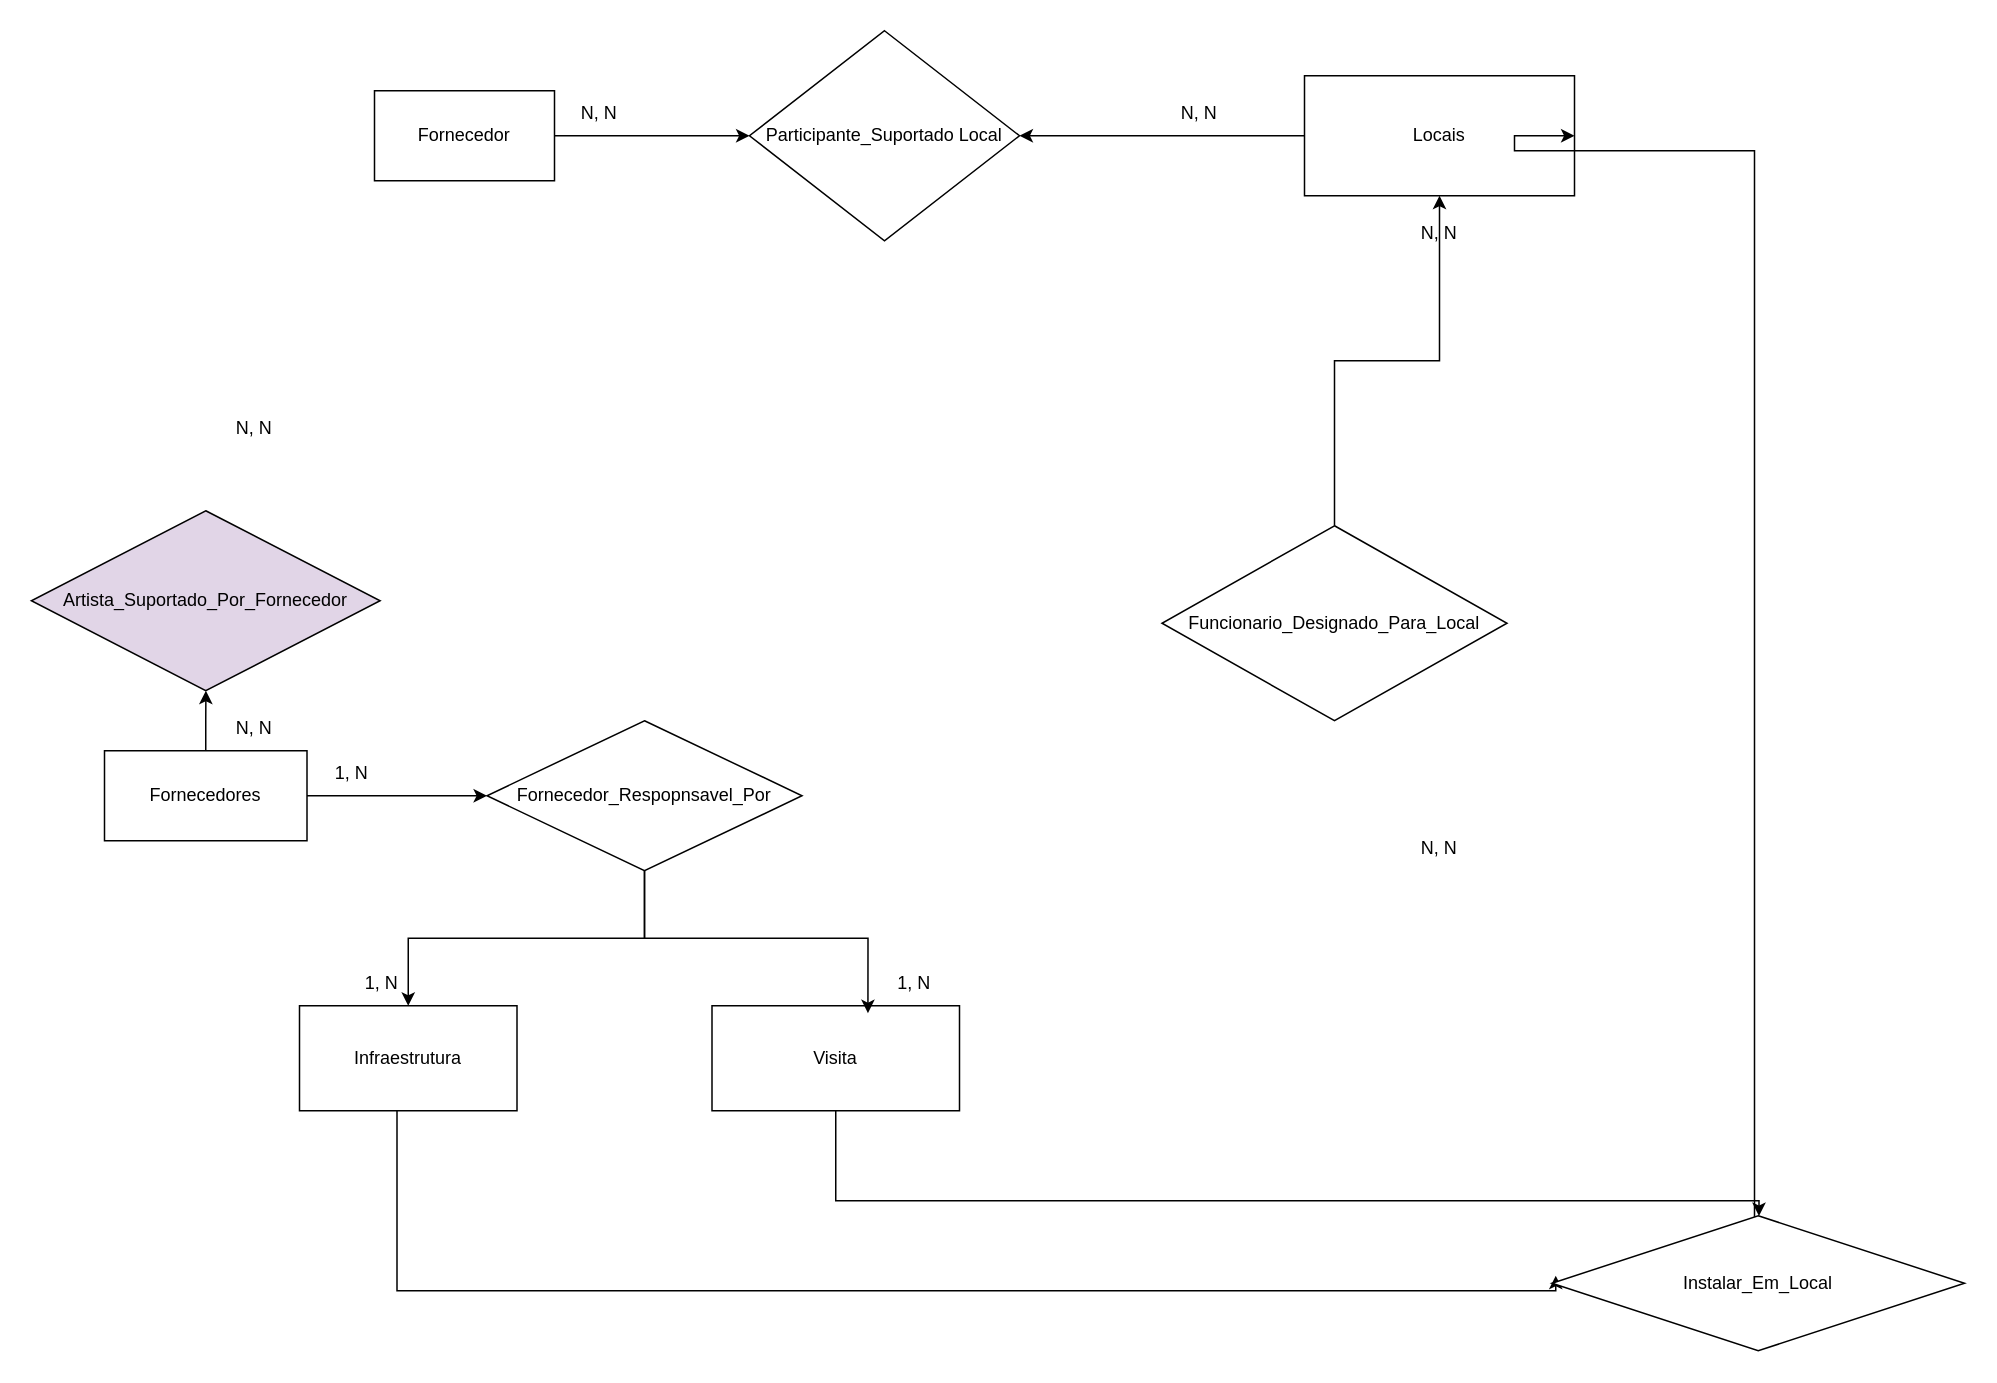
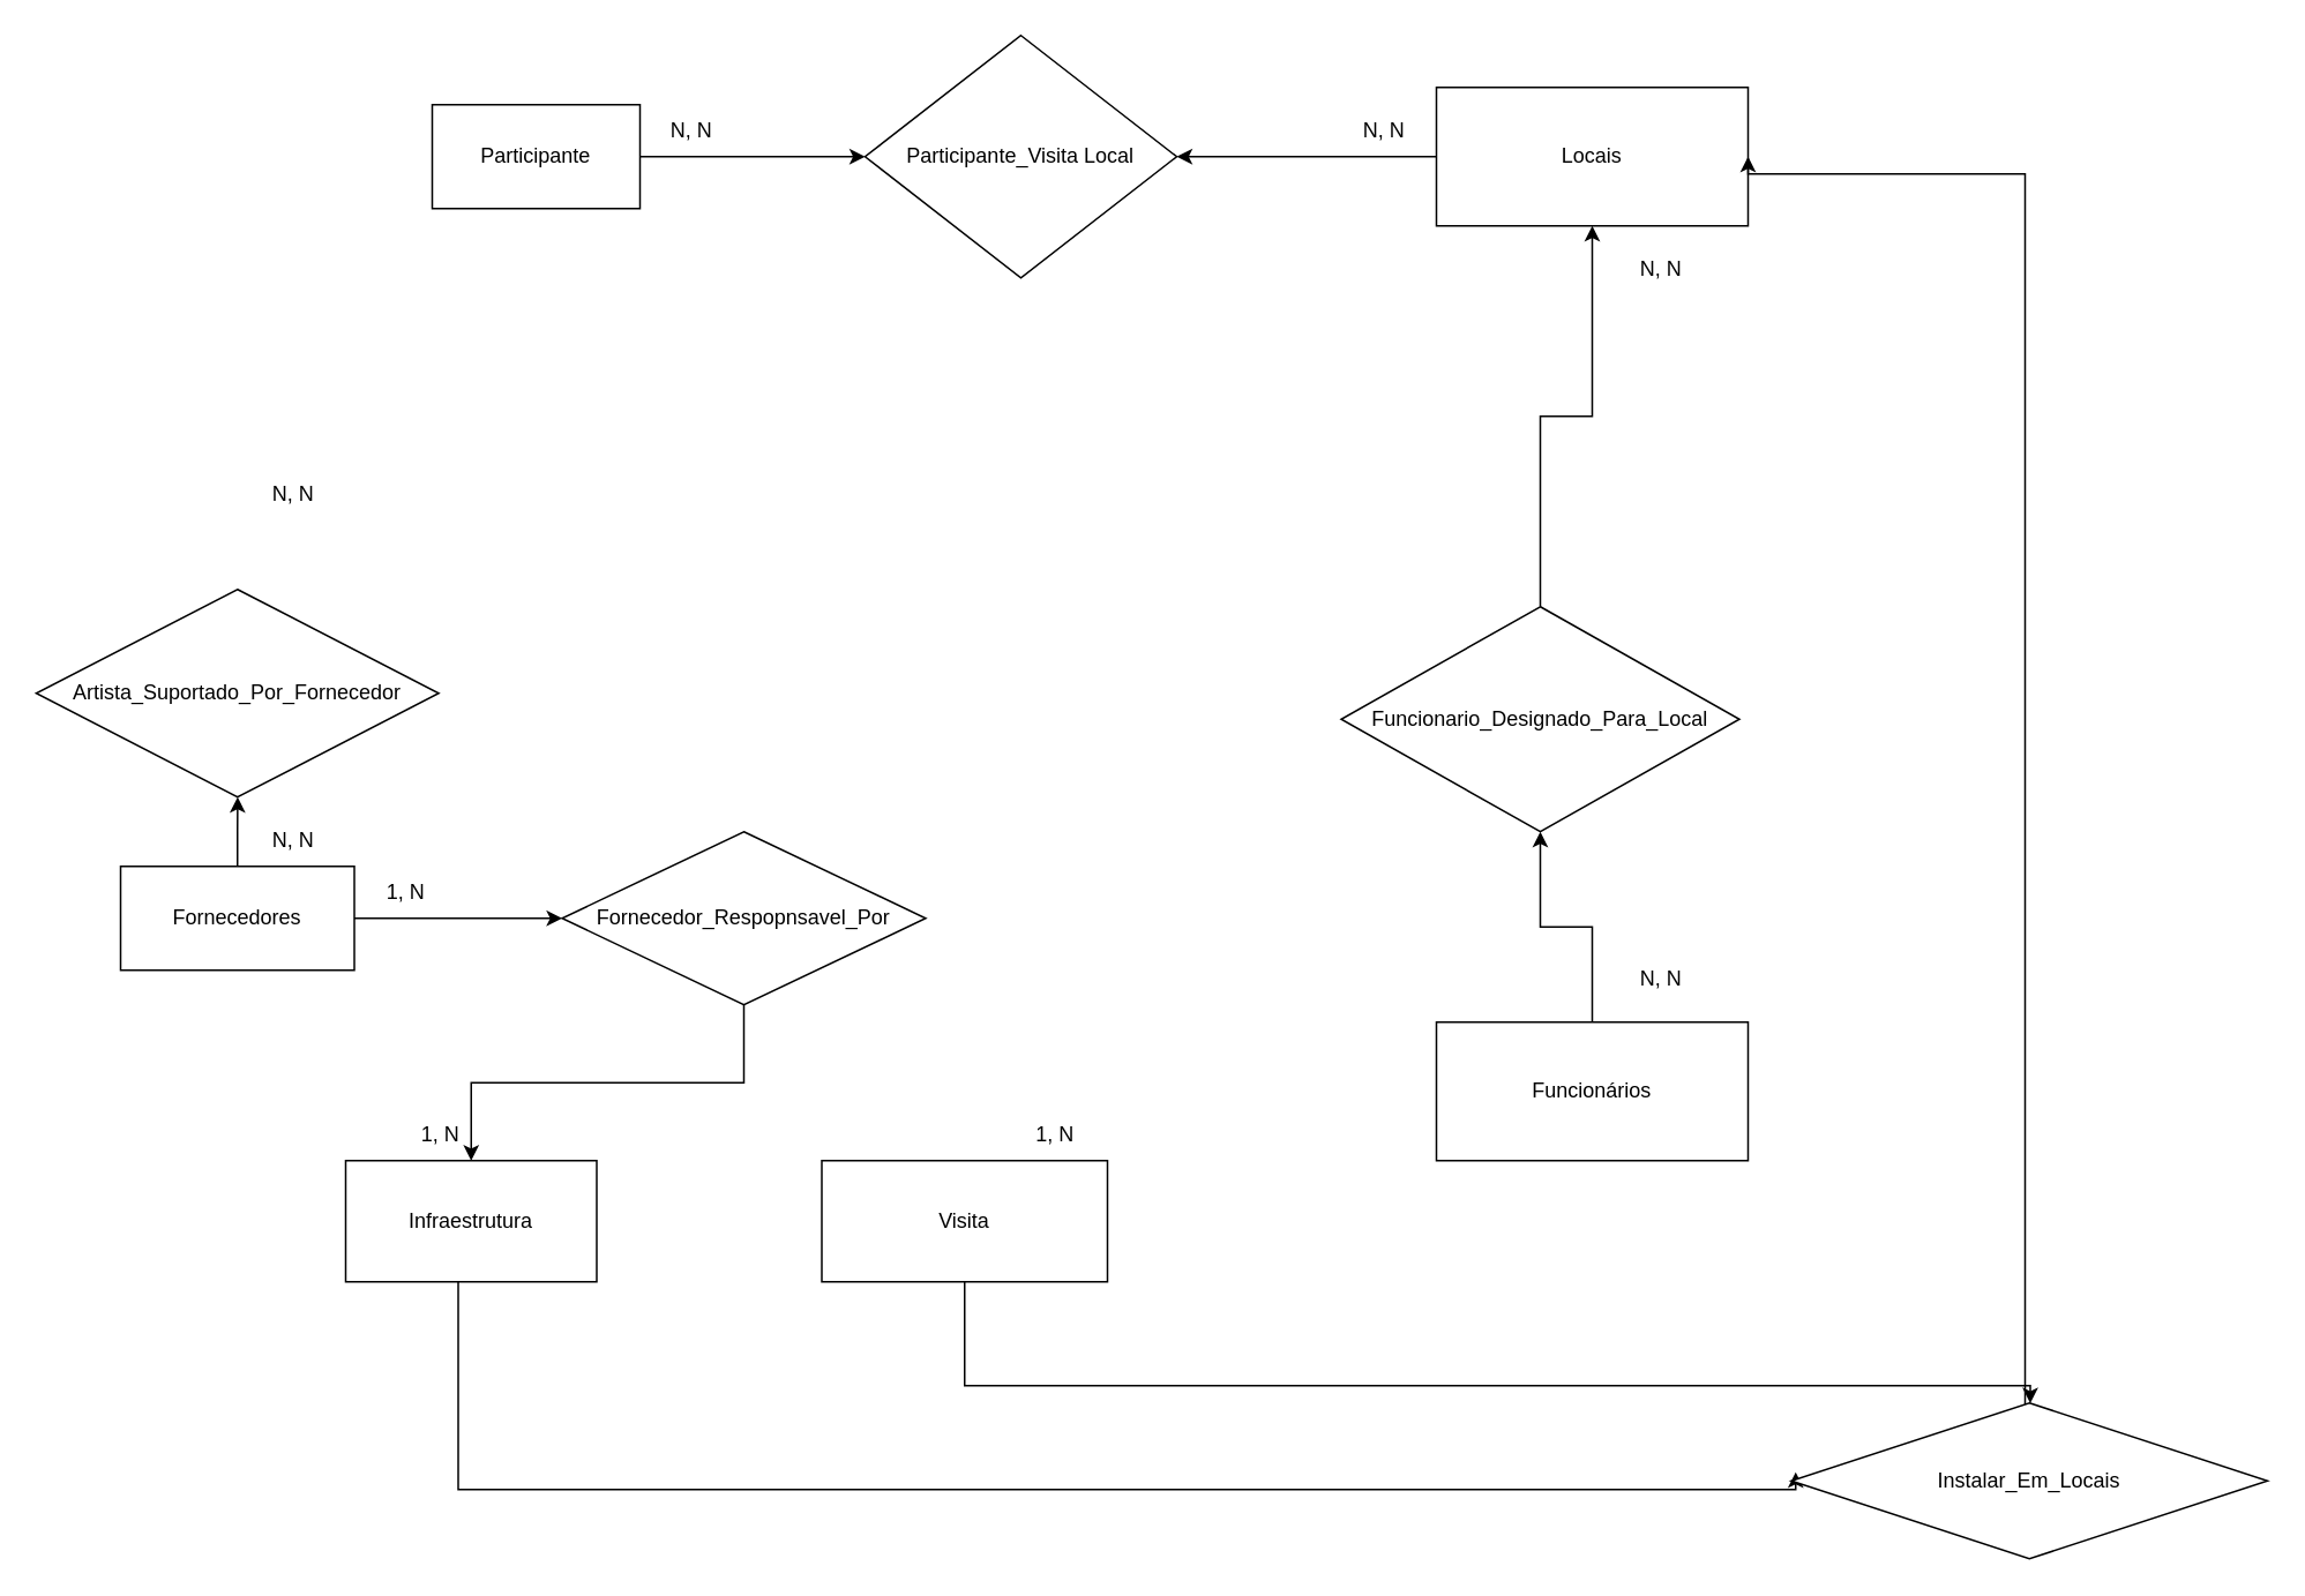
- <mxCell id="3" value="Fornecedor" style="rounded=0;whiteSpace=wrap;html=1;" vertex="1" parent="1"><mxGeometry x="249" y="60" width="120" height="60" as="geometry" /></mxCell>
+ <mxCell id="3" value="Participante" style="rounded=0;whiteSpace=wrap;html=1;" vertex="1" parent="1"><mxGeometry x="249" y="60" width="120" height="60" as="geometry" /></mxCell>
- <mxCell id="13" value="Participante_Suportado Local" style="rhombus;whiteSpace=wrap;html=1;" vertex="1" parent="1"><mxGeometry x="499" y="20" width="180" height="140" as="geometry" /></mxCell>
+ <mxCell id="13" value="Participante_Visita Local" style="rhombus;whiteSpace=wrap;html=1;" vertex="1" parent="1"><mxGeometry x="499" y="20" width="180" height="140" as="geometry" /></mxCell>
- <mxCell id="7" value="Locais" style="rounded=0;whiteSpace=wrap;html=1;" vertex="1" parent="1"><mxGeometry x="869" y="50" width="180" height="80" as="geometry" /></mxCell>
+ <mxCell id="7" value="Locais" style="rounded=0;whiteSpace=wrap;html=1;" vertex="1" parent="1"><mxGeometry x="829" y="50" width="180" height="80" as="geometry" /></mxCell>
- <mxCell id="28" value="Artista_Suportado_Por_Fornecedor" style="rhombus;whiteSpace=wrap;html=1;rounded=0;fillColor=#e1d5e7;" vertex="1" parent="1"><mxGeometry x="20.25" y="340" width="232.5" height="120" as="geometry" /></mxCell>
+ <mxCell id="28" value="Artista_Suportado_Por_Fornecedor" style="rhombus;whiteSpace=wrap;html=1;rounded=0;" vertex="1" parent="1"><mxGeometry x="20.25" y="340" width="232.5" height="120" as="geometry" /></mxCell>
+ <mxCell id="11" value="" style="edgeStyle=orthogonalEdgeStyle;rounded=0;orthogonalLoop=1;jettySize=auto;html=1;" edge="1" parent="1" source="12" target="17"><mxGeometry relative="1" as="geometry" /></mxCell>
- <mxCell id="24" style="edgeStyle=orthogonalEdgeStyle;rounded=0;orthogonalLoop=1;jettySize=auto;html=1;entryX=0.63;entryY=0.071;entryDx=0;entryDy=0;entryPerimeter=0;" edge="1" parent="1" source="21" target="23"><mxGeometry relative="1" as="geometry" /></mxCell>
+ <mxCell id="12" value="Funcionários" style="rounded=0;whiteSpace=wrap;html=1;" vertex="1" parent="1"><mxGeometry x="829" y="590" width="180" height="80" as="geometry" /></mxCell>
- <mxCell id="32" value="Instalar_Em_Local" style="rhombus;whiteSpace=wrap;html=1;rounded=0;" vertex="1" parent="1"><mxGeometry x="1034" y="810" width="275" height="90" as="geometry" /></mxCell>
+ <mxCell id="32" value="Instalar_Em_Locais" style="rhombus;whiteSpace=wrap;html=1;rounded=0;" vertex="1" parent="1"><mxGeometry x="1034" y="810" width="275" height="90" as="geometry" /></mxCell>
